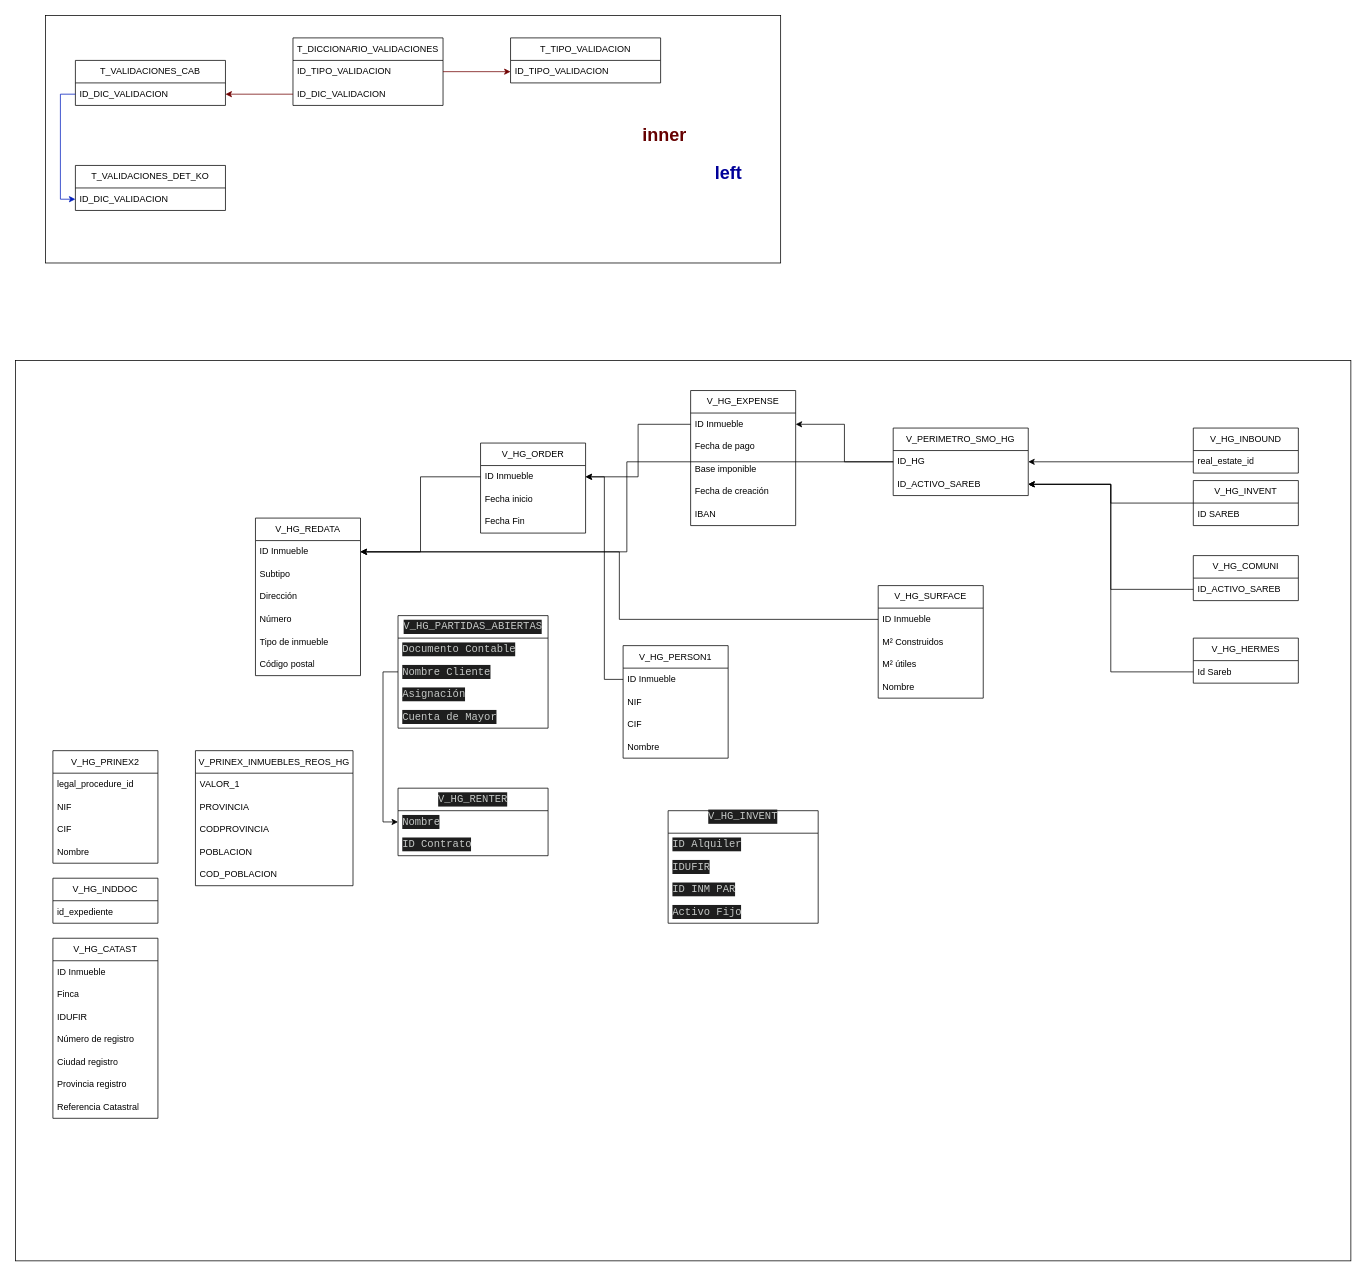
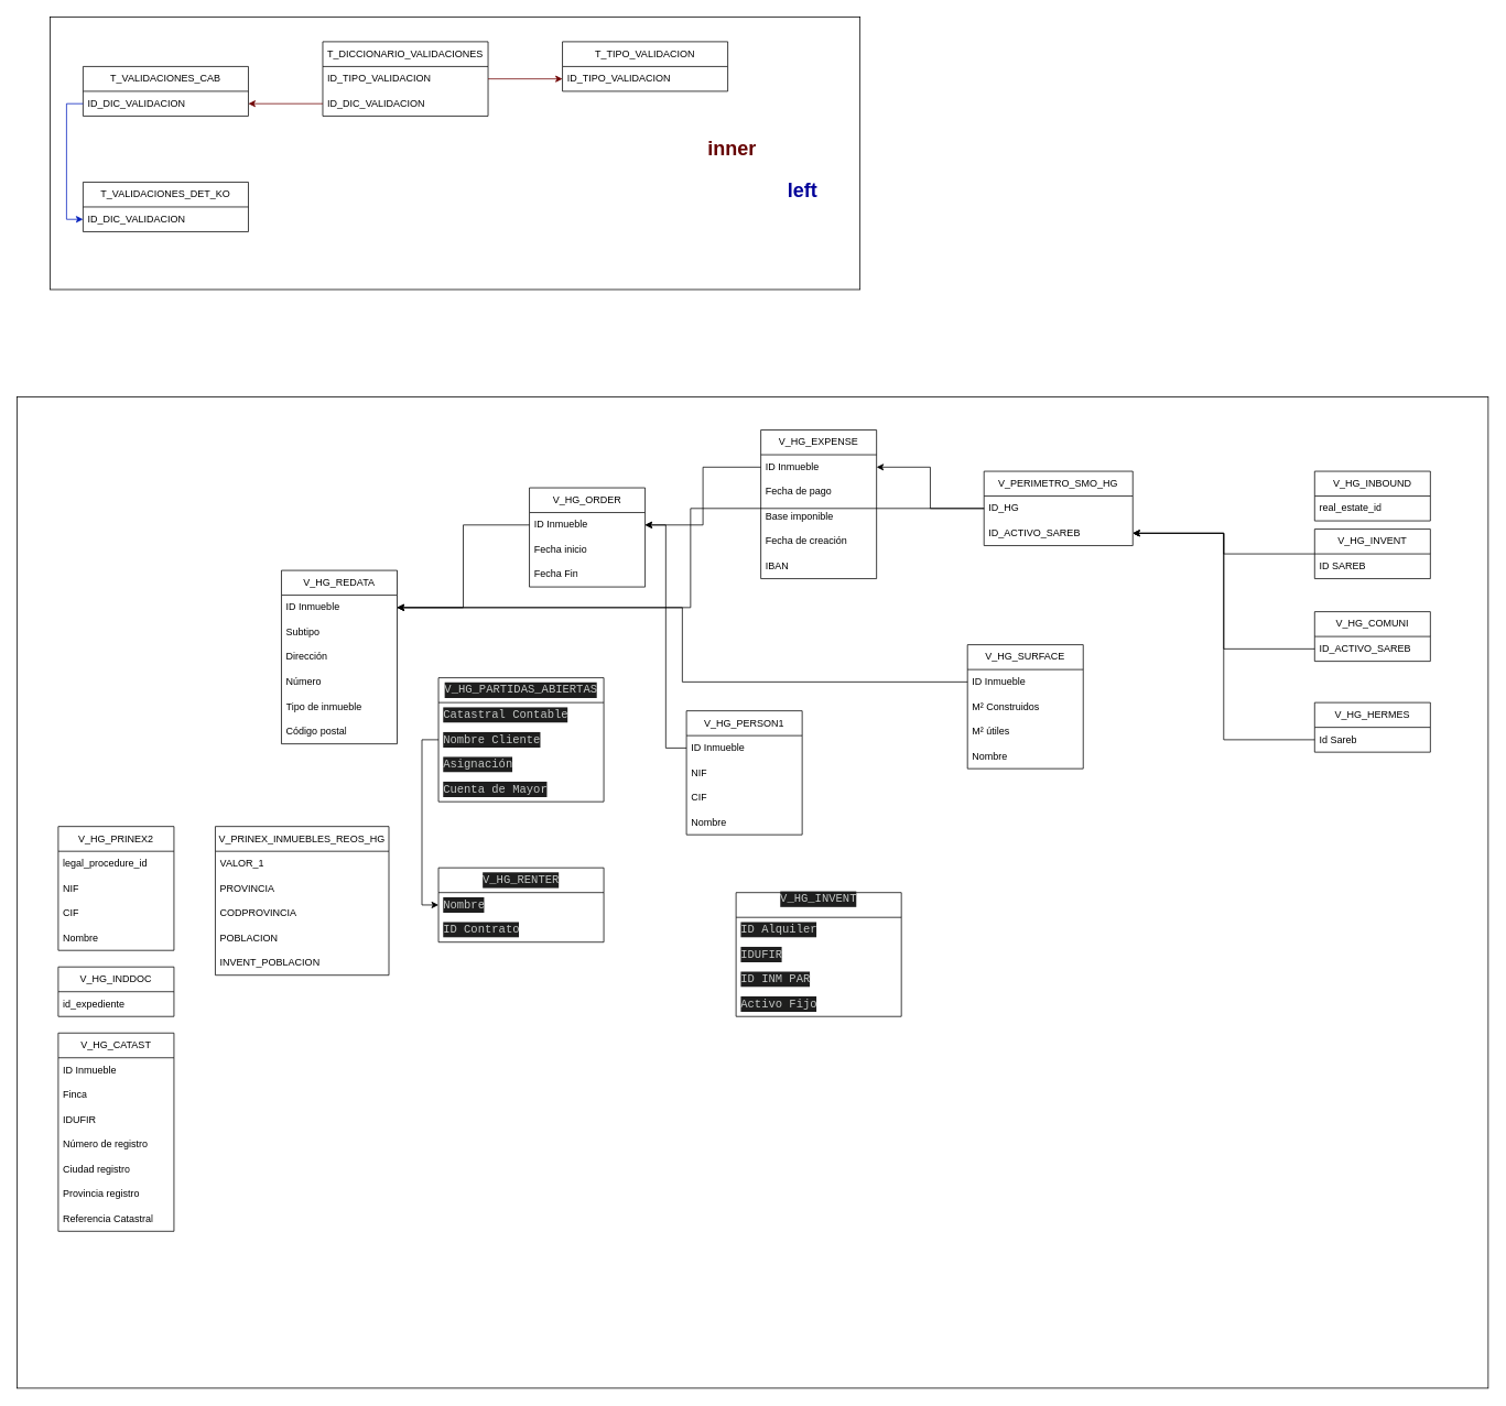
- <mxCell id="83" style="edgeStyle=orthogonalEdgeStyle;rounded=0;orthogonalLoop=1;jettySize=auto;html=1;" edge="1" parent="1" source="82" target="51"><mxGeometry relative="1" as="geometry" /></mxCell>
- <mxCell id="88" value="&lt;div style=&quot;color: rgb(197, 200, 198); background-color: rgb(30, 30, 30); font-family: Consolas, &amp;quot;Courier New&amp;quot;, monospace; font-size: 14px; line-height: 19px;&quot;&gt;Documento Contable&lt;/div&gt;" style="text;strokeColor=none;fillColor=none;align=left;verticalAlign=middle;spacingLeft=4;spacingRight=4;overflow=hidden;points=[[0,0.5],[1,0.5]];portConstraint=eastwest;rotatable=0;whiteSpace=wrap;html=1;" vertex="1" parent="87"><mxGeometry y="30" width="200" height="30" as="geometry" /></mxCell>
+ <mxCell id="88" value="&lt;div style=&quot;color: rgb(197, 200, 198); background-color: rgb(30, 30, 30); font-family: Consolas, &amp;quot;Courier New&amp;quot;, monospace; font-size: 14px; line-height: 19px;&quot;&gt;Catastral Contable&lt;/div&gt;" style="text;strokeColor=none;fillColor=none;align=left;verticalAlign=middle;spacingLeft=4;spacingRight=4;overflow=hidden;points=[[0,0.5],[1,0.5]];portConstraint=eastwest;rotatable=0;whiteSpace=wrap;html=1;" vertex="1" parent="87"><mxGeometry y="30" width="200" height="30" as="geometry" /></mxCell>
- <mxCell id="67" value="COD_POBLACION" style="text;strokeColor=none;fillColor=none;align=left;verticalAlign=middle;spacingLeft=4;spacingRight=4;overflow=hidden;points=[[0,0.5],[1,0.5]];portConstraint=eastwest;rotatable=0;whiteSpace=wrap;html=1;" vertex="1" parent="62"><mxGeometry y="150" width="210" height="30" as="geometry" /></mxCell>
+ <mxCell id="67" value="INVENT_POBLACION" style="text;strokeColor=none;fillColor=none;align=left;verticalAlign=middle;spacingLeft=4;spacingRight=4;overflow=hidden;points=[[0,0.5],[1,0.5]];portConstraint=eastwest;rotatable=0;whiteSpace=wrap;html=1;" vertex="1" parent="62"><mxGeometry y="150" width="210" height="30" as="geometry" /></mxCell>
